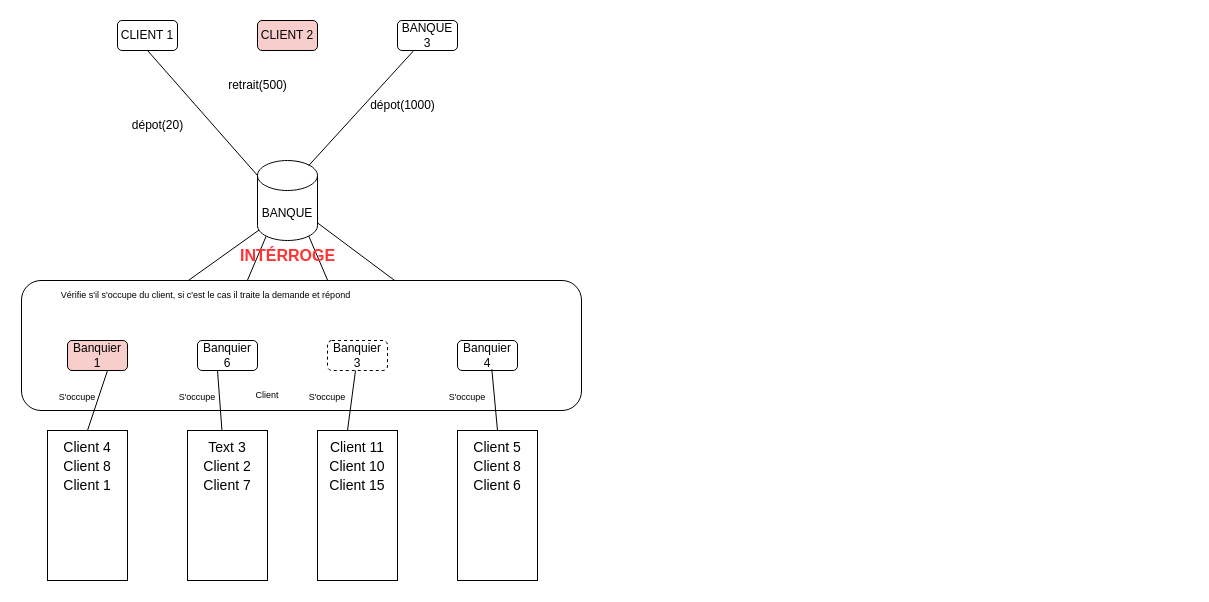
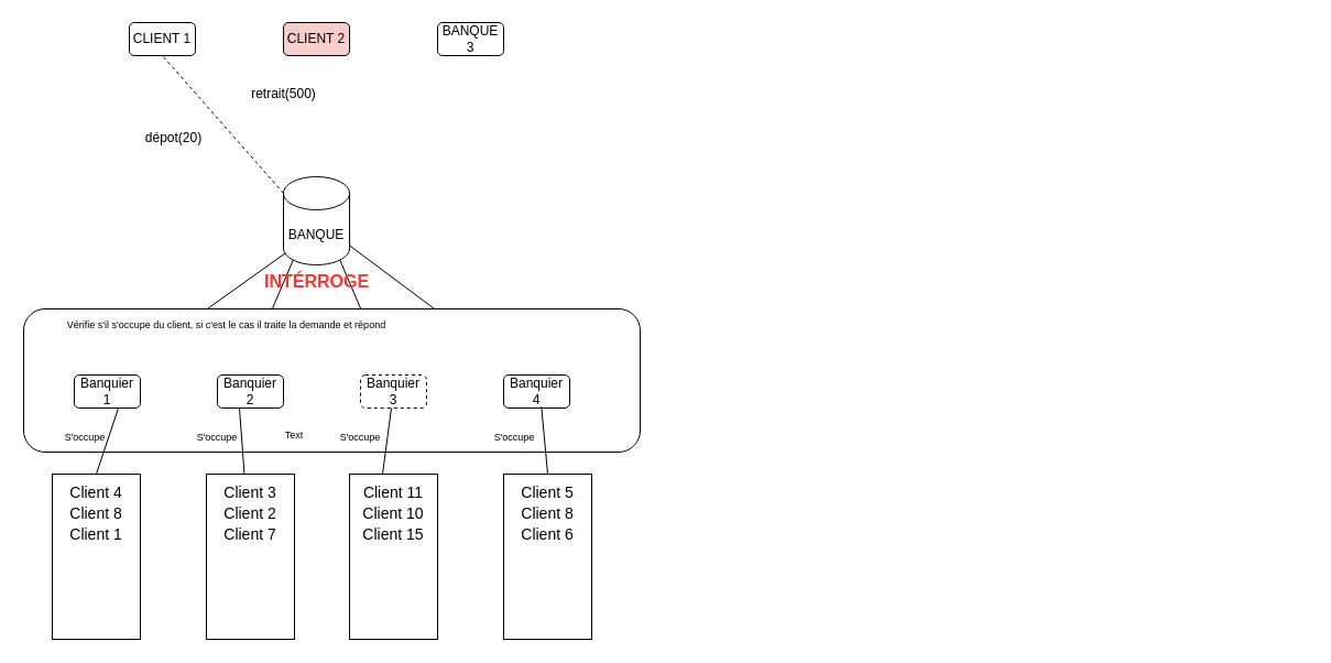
- <mxCell id="28" value="dépot(1000)" style="text;html=1;align=center;verticalAlign=middle;resizable=0;points=[];autosize=1;strokeColor=none;fillColor=none;" vertex="1" parent="1"><mxGeometry x="357" y="90" width="90" height="30" as="geometry" /></mxCell>
- <mxCell id="21" value="" style="endArrow=none;html=1;rounded=0;exitX=0.852;exitY=0.065;exitDx=0;exitDy=0;exitPerimeter=0;" edge="1" parent="1" source="2" target="19"><mxGeometry width="50" height="50" relative="1" as="geometry"><mxPoint x="357" y="140" as="sourcePoint" /><mxPoint x="407" y="90" as="targetPoint" /></mxGeometry></mxCell>
- <mxCell id="20" value="" style="endArrow=none;html=1;rounded=0;exitX=0;exitY=0;exitDx=0;exitDy=15;exitPerimeter=0;entryX=0.5;entryY=1;entryDx=0;entryDy=0;" edge="1" parent="1" source="2" target="17"><mxGeometry width="50" height="50" relative="1" as="geometry"><mxPoint x="247" y="170" as="sourcePoint" /><mxPoint x="187" y="100" as="targetPoint" /></mxGeometry></mxCell>
+ <mxCell id="20" value="" style="endArrow=none;html=1;rounded=0;exitX=0;exitY=0;exitDx=0;exitDy=15;exitPerimeter=0;entryX=0.5;entryY=1;entryDx=0;entryDy=0;dashed=1;" edge="1" parent="1" source="2" target="17"><mxGeometry width="50" height="50" relative="1" as="geometry"><mxPoint x="247" y="170" as="sourcePoint" /><mxPoint x="187" y="100" as="targetPoint" /></mxGeometry></mxCell>
- <mxCell id="4" value="Banquier 1" style="rounded=1;whiteSpace=wrap;html=1;fillColor=#f8cecc;" vertex="1" parent="3"><mxGeometry width="60" height="30" as="geometry" /></mxCell>
+ <mxCell id="4" value="Banquier 1" style="rounded=1;whiteSpace=wrap;html=1;" vertex="1" parent="3"><mxGeometry width="60" height="30" as="geometry" /></mxCell>
- <mxCell id="5" value="Banquier 6" style="rounded=1;whiteSpace=wrap;html=1;" vertex="1" parent="3"><mxGeometry x="130" width="60" height="30" as="geometry" /></mxCell>
+ <mxCell id="5" value="Banquier 2" style="rounded=1;whiteSpace=wrap;html=1;" vertex="1" parent="3"><mxGeometry x="130" width="60" height="30" as="geometry" /></mxCell>
- <mxCell id="44" value="Client" style="text;html=1;strokeColor=none;fillColor=none;align=center;verticalAlign=middle;whiteSpace=wrap;rounded=0;fontSize=9;fontColor=#000000;" vertex="1" parent="1"><mxGeometry x="237" y="380" width="60" height="30" as="geometry" /></mxCell>
+ <mxCell id="44" value="Text" style="text;html=1;strokeColor=none;fillColor=none;align=center;verticalAlign=middle;whiteSpace=wrap;rounded=0;fontSize=9;fontColor=#000000;" vertex="1" parent="1"><mxGeometry x="237" y="380" width="60" height="30" as="geometry" /></mxCell>
- <mxCell id="35" value="&lt;font style=&quot;font-size: 14px;&quot;&gt;Text 3&lt;br&gt;Client 2&lt;br&gt;Client 7&lt;/font&gt;" style="text;html=1;strokeColor=none;fillColor=none;align=center;verticalAlign=middle;whiteSpace=wrap;rounded=0;fontSize=16;fontColor=#000000;" vertex="1" parent="33"><mxGeometry x="10" y="20" width="60" height="30" as="geometry" /></mxCell>
+ <mxCell id="35" value="&lt;font style=&quot;font-size: 14px;&quot;&gt;Client 3&lt;br&gt;Client 2&lt;br&gt;Client 7&lt;/font&gt;" style="text;html=1;strokeColor=none;fillColor=none;align=center;verticalAlign=middle;whiteSpace=wrap;rounded=0;fontSize=16;fontColor=#000000;" vertex="1" parent="33"><mxGeometry x="10" y="20" width="60" height="30" as="geometry" /></mxCell>
